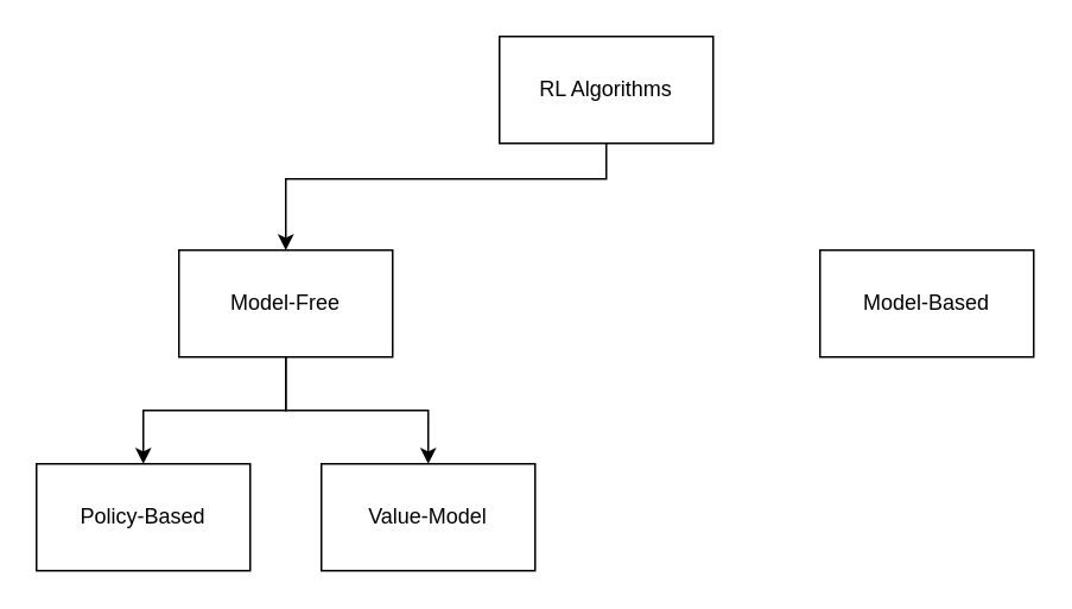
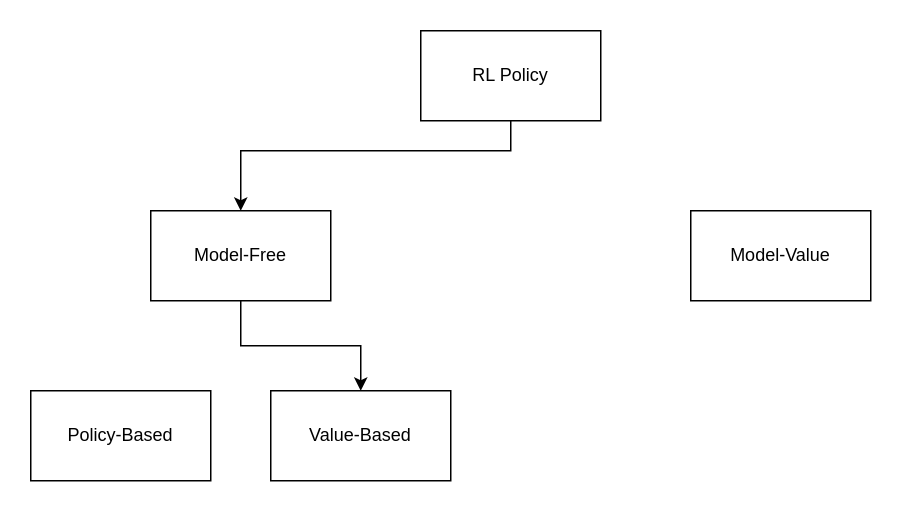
- <mxCell id="3" value="RL Algorithms" style="rounded=0;whiteSpace=wrap;html=1;" vertex="1" parent="1"><mxGeometry x="280" y="20" width="120" height="60" as="geometry" /></mxCell>
+ <mxCell id="3" value="RL Policy" style="rounded=0;whiteSpace=wrap;html=1;" vertex="1" parent="1"><mxGeometry x="280" y="20" width="120" height="60" as="geometry" /></mxCell>
- <mxCell id="7" value="Model-Based" style="rounded=0;whiteSpace=wrap;html=1;" vertex="1" parent="1"><mxGeometry x="460" y="140" width="120" height="60" as="geometry" /></mxCell>
+ <mxCell id="7" value="Model-Value" style="rounded=0;whiteSpace=wrap;html=1;" vertex="1" parent="1"><mxGeometry x="460" y="140" width="120" height="60" as="geometry" /></mxCell>
- <mxCell id="4" style="edgeStyle=orthogonalEdgeStyle;rounded=0;orthogonalLoop=1;jettySize=auto;html=1;entryX=0.5;entryY=0;entryDx=0;entryDy=0;" edge="1" parent="1" source="6" target="8"><mxGeometry relative="1" as="geometry" /></mxCell>
- <mxCell id="9" value="Value-Model" style="rounded=0;whiteSpace=wrap;html=1;" vertex="1" parent="1"><mxGeometry x="180" y="260" width="120" height="60" as="geometry" /></mxCell>
+ <mxCell id="9" value="Value-Based" style="rounded=0;whiteSpace=wrap;html=1;" vertex="1" parent="1"><mxGeometry x="180" y="260" width="120" height="60" as="geometry" /></mxCell>
